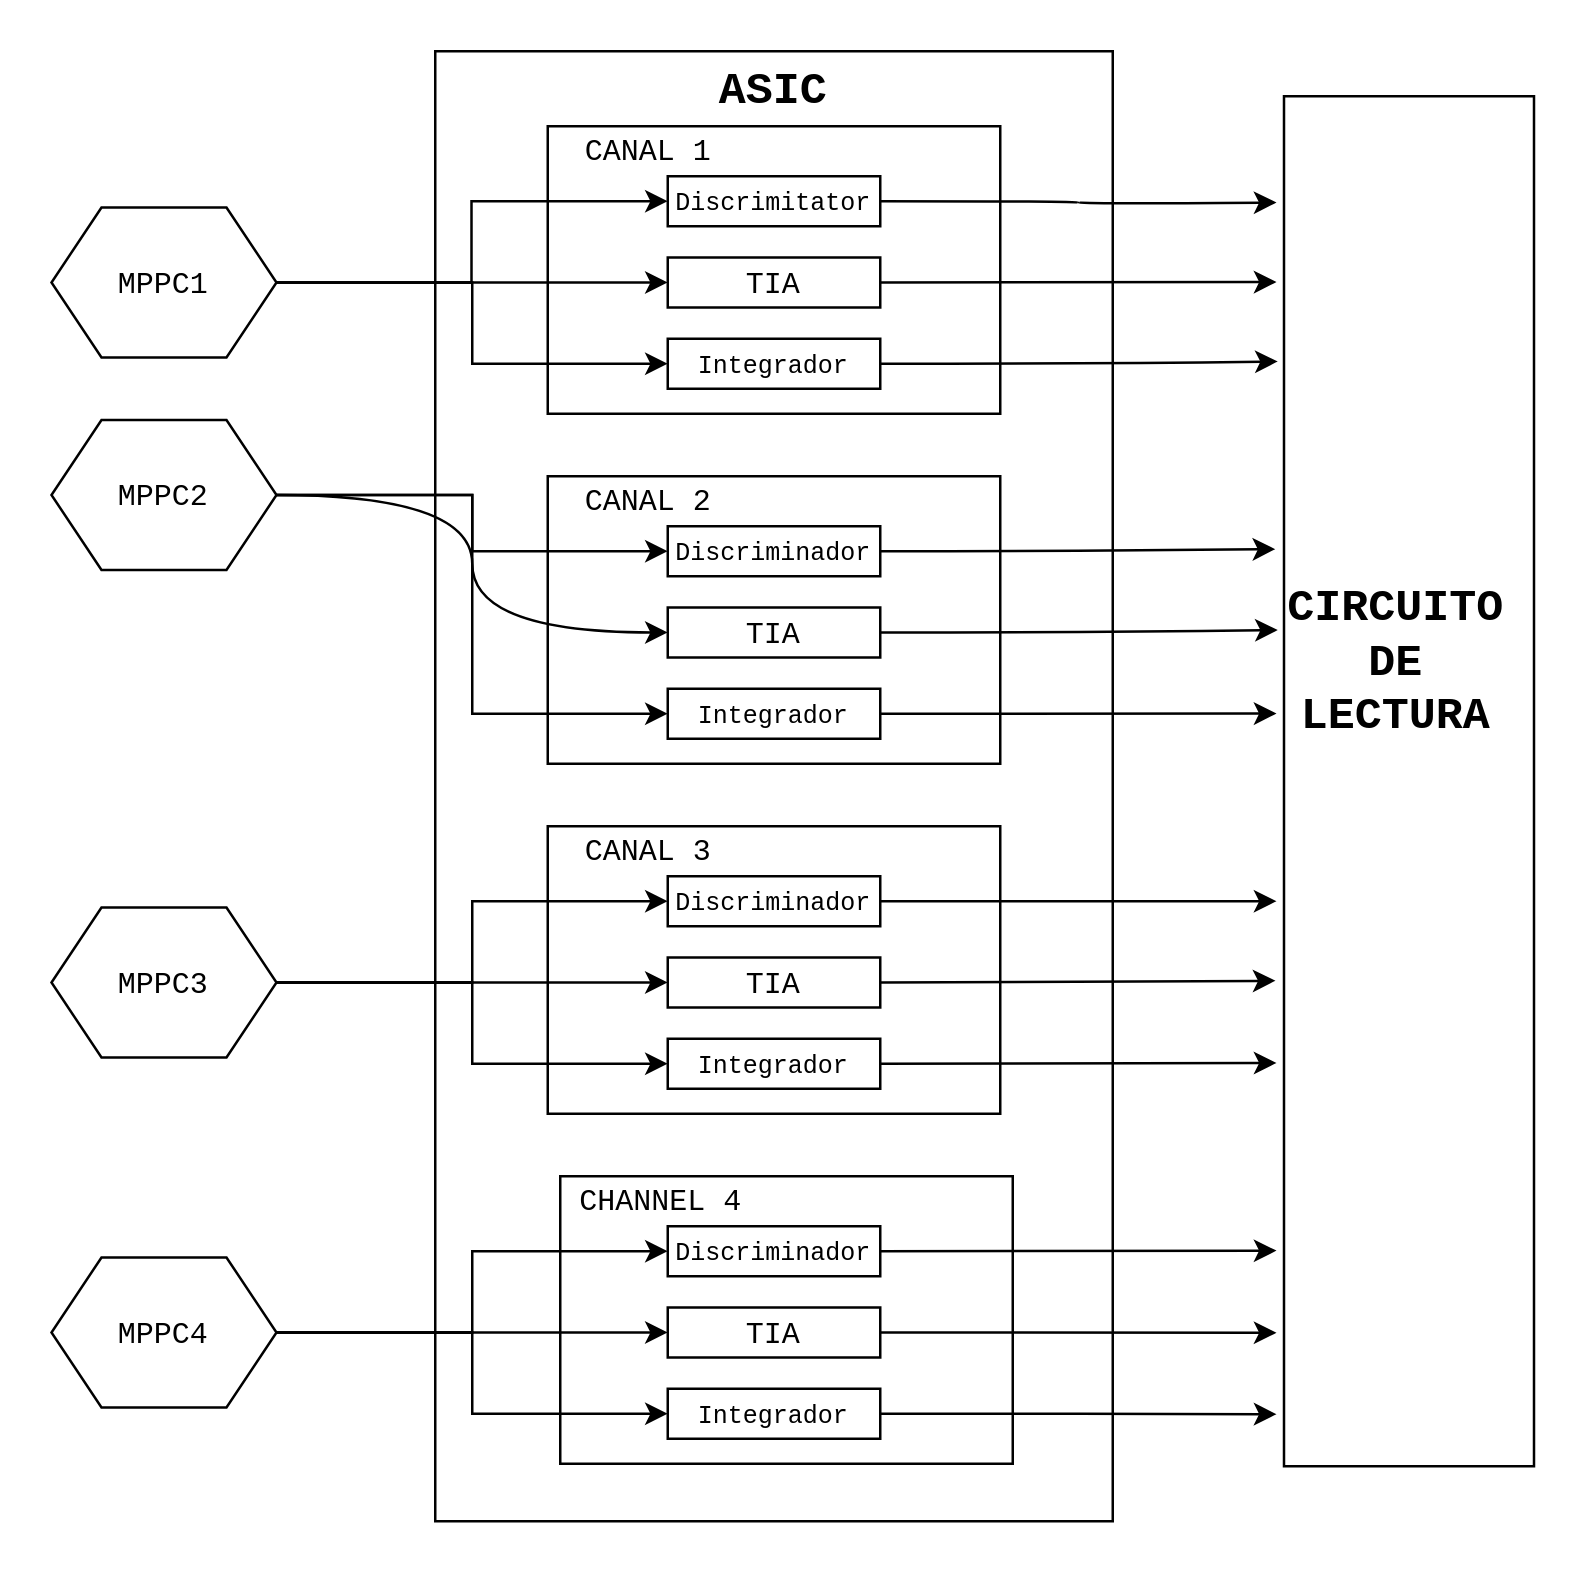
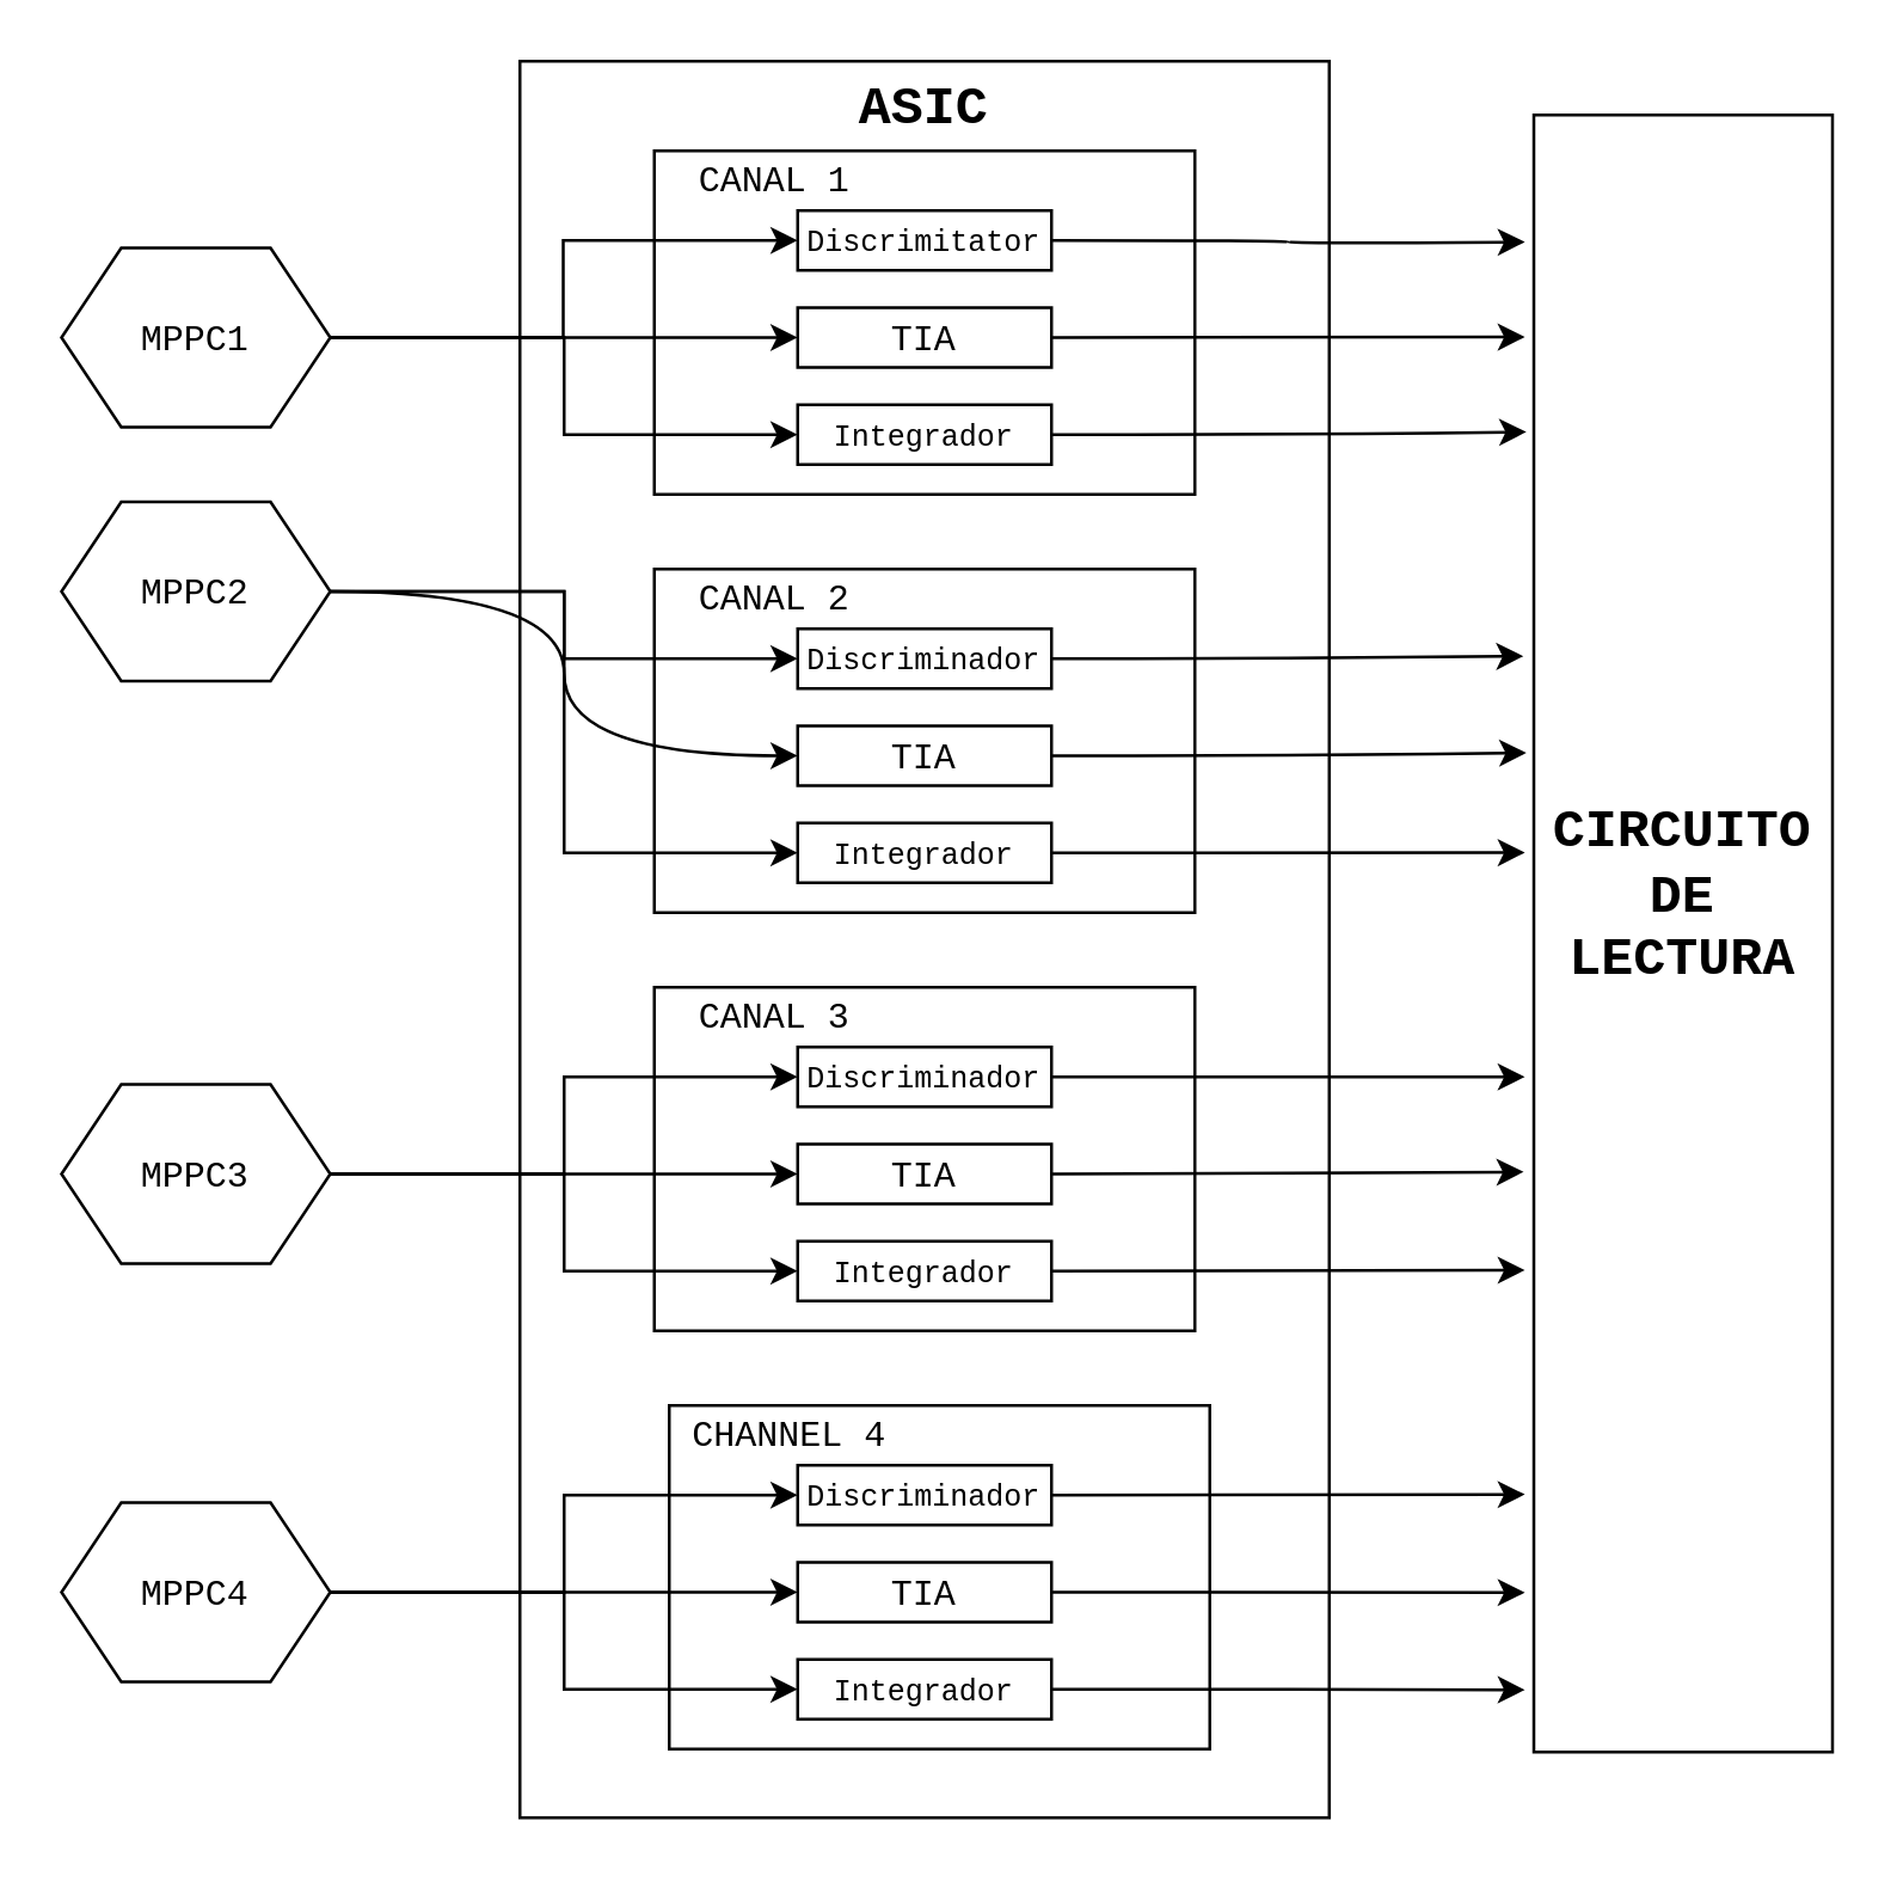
- <mxCell id="65" value="&lt;div&gt;&lt;b&gt;&lt;font style=&quot;font-size: 18px&quot; face=&quot;Courier New&quot;&gt;CIRCUITO DE LECTURA&lt;br&gt;&lt;/font&gt;&lt;/b&gt;&lt;/div&gt;" style="text;html=1;strokeColor=none;fillColor=none;align=center;verticalAlign=middle;whiteSpace=wrap;rounded=0;" vertex="1" parent="1"><mxGeometry x="518" y="240" width="80" height="50" as="geometry" /></mxCell>
+ <mxCell id="65" value="&lt;div&gt;&lt;b&gt;&lt;font style=&quot;font-size: 18px&quot; face=&quot;Courier New&quot;&gt;CIRCUITO DE LECTURA&lt;br&gt;&lt;/font&gt;&lt;/b&gt;&lt;/div&gt;" style="text;html=1;strokeColor=none;fillColor=none;align=center;verticalAlign=middle;whiteSpace=wrap;rounded=0;" vertex="1" parent="1"><mxGeometry x="523" y="275" width="80" height="50" as="geometry" /></mxCell>
